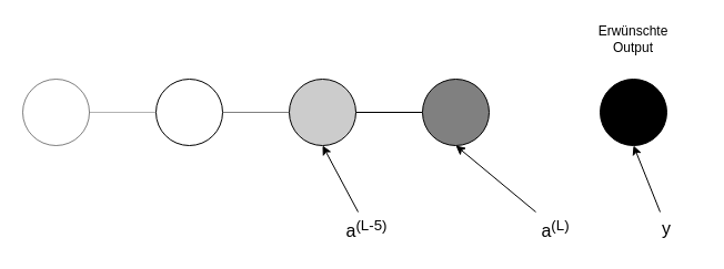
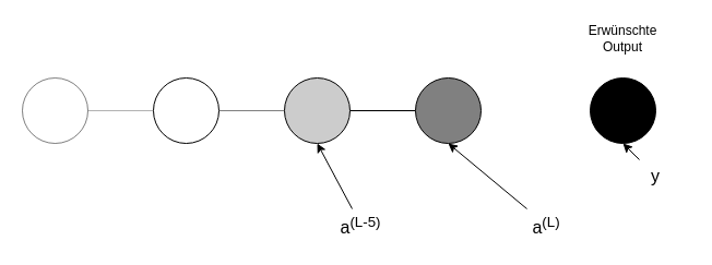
- <mxCell id="12" value="&lt;font style=&quot;font-size: 16px;&quot;&gt;y&lt;/font&gt;" style="text;html=1;align=center;verticalAlign=middle;whiteSpace=wrap;rounded=0;" vertex="1" parent="1"><mxGeometry x="570" y="191" width="60" height="30" as="geometry" /></mxCell>
+ <mxCell id="12" value="&lt;font style=&quot;font-size: 16px;&quot;&gt;y&lt;/font&gt;" style="text;html=1;align=center;verticalAlign=middle;whiteSpace=wrap;rounded=0;" vertex="1" parent="1"><mxGeometry x="570" y="146" width="60" height="30" as="geometry" /></mxCell>
